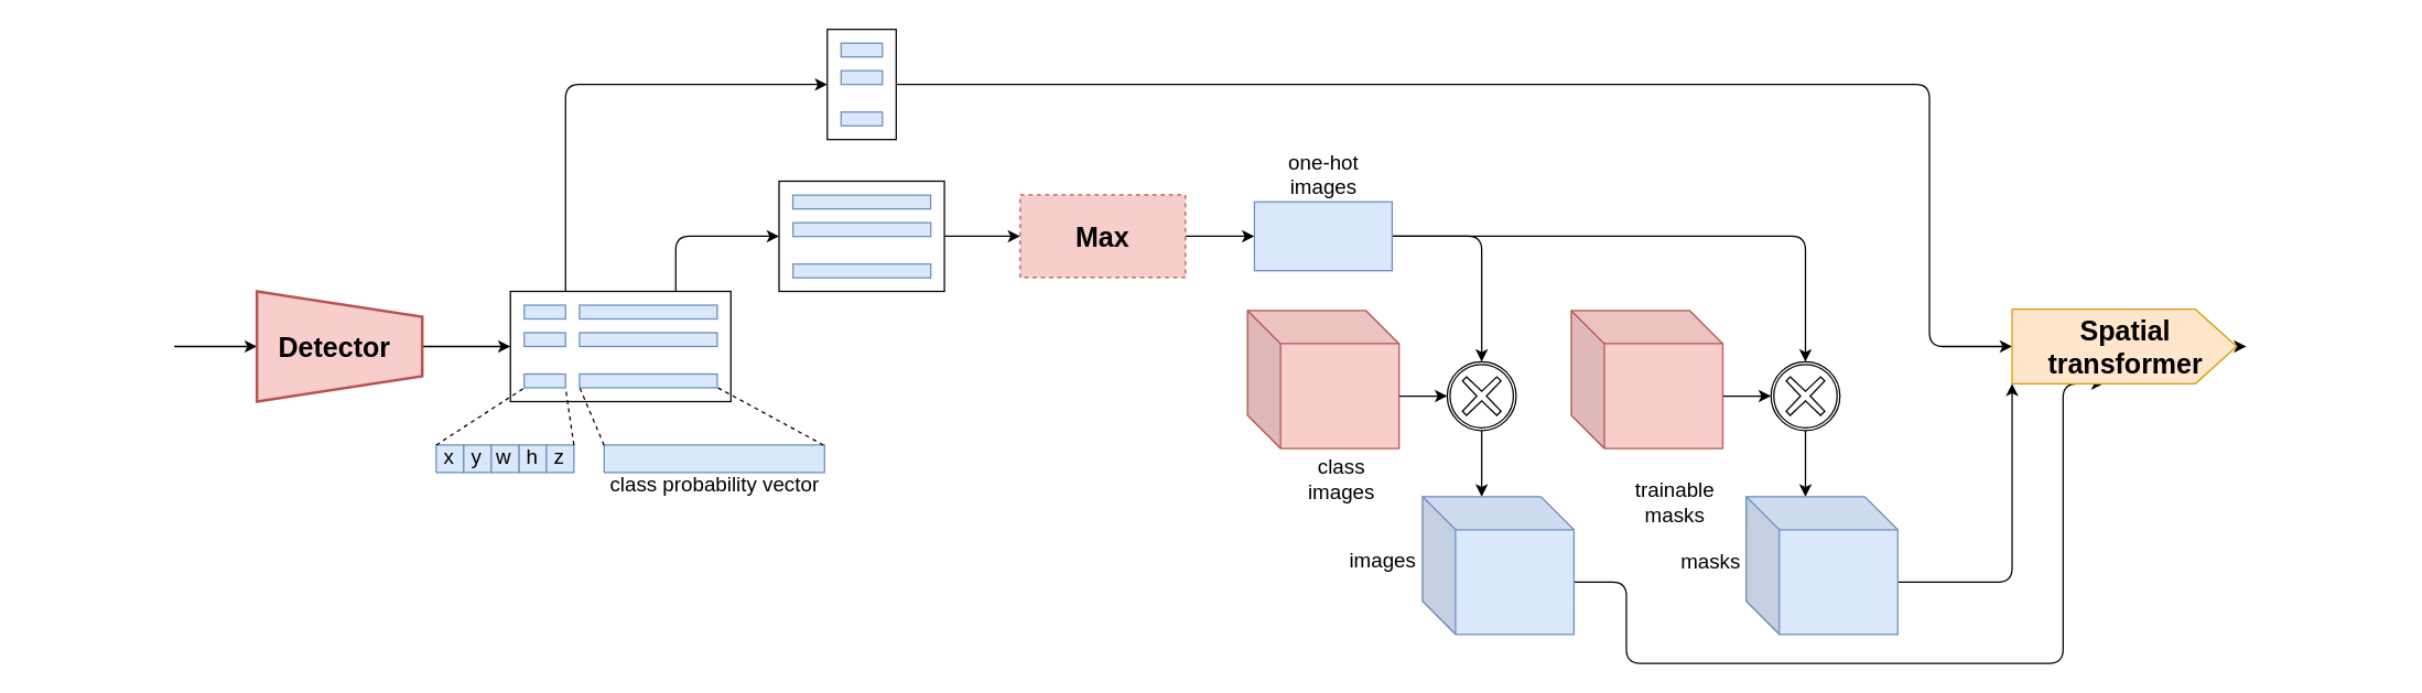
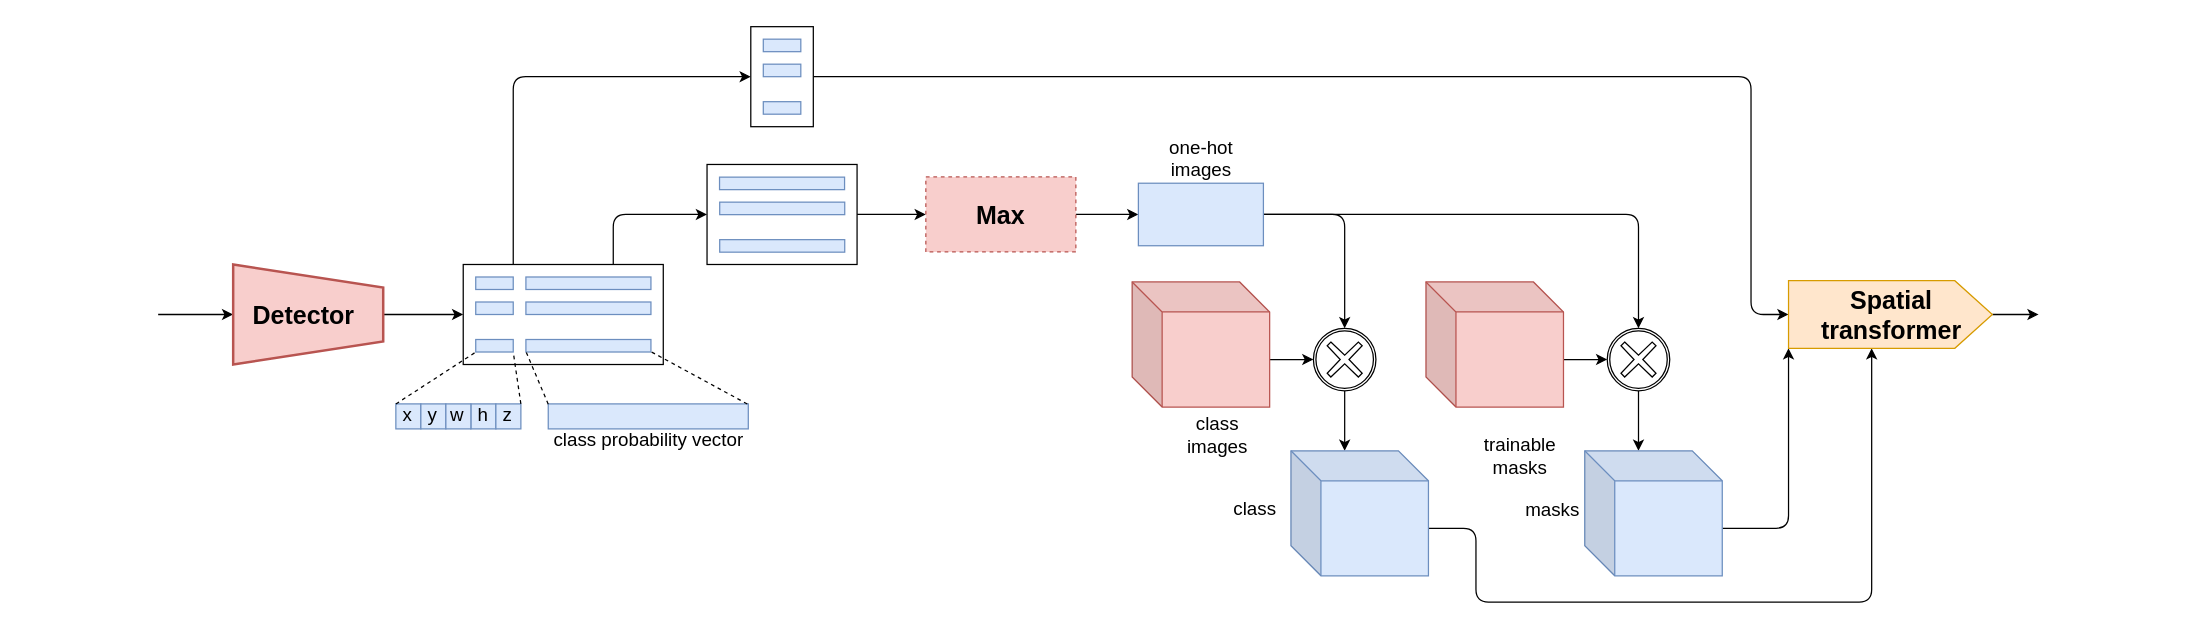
- <mxCell id="65" value="&lt;font style=&quot;font-size: 20px&quot;&gt;&lt;b&gt;Spatial&lt;br&gt;transformer&lt;/b&gt;&lt;/font&gt;" style="html=1;shadow=0;dashed=0;align=center;verticalAlign=middle;shape=mxgraph.arrows2.arrow;dy=0;dx=30;notch=0;fillColor=#ffe6cc;strokeColor=#d79b00;" vertex="1" parent="1"><mxGeometry x="1460" y="224" width="163" height="54" as="geometry" /></mxCell>
+ <mxCell id="65" value="&lt;font style=&quot;font-size: 20px&quot;&gt;&lt;b&gt;Spatial&lt;br&gt;transformer&lt;/b&gt;&lt;/font&gt;" style="html=1;shadow=0;dashed=0;align=center;verticalAlign=middle;shape=mxgraph.arrows2.arrow;dy=0;dx=30;notch=0;fillColor=#ffe6cc;strokeColor=#d79b00;" vertex="1" parent="1"><mxGeometry x="1430" y="224" width="163" height="54" as="geometry" /></mxCell>
- <mxCell id="62" value="&lt;span style=&quot;font-size: 15px&quot;&gt;images&lt;/span&gt;" style="text;html=1;resizable=0;points=[];autosize=1;align=center;verticalAlign=top;spacingTop=-4;" vertex="1" parent="1"><mxGeometry x="973" y="395.243" width="60" height="20" as="geometry" /></mxCell>
+ <mxCell id="62" value="&lt;span style=&quot;font-size: 15px&quot;&gt;class&lt;/span&gt;" style="text;html=1;resizable=0;points=[];autosize=1;align=center;verticalAlign=top;spacingTop=-4;" vertex="1" parent="1"><mxGeometry x="973" y="395.243" width="60" height="20" as="geometry" /></mxCell>
